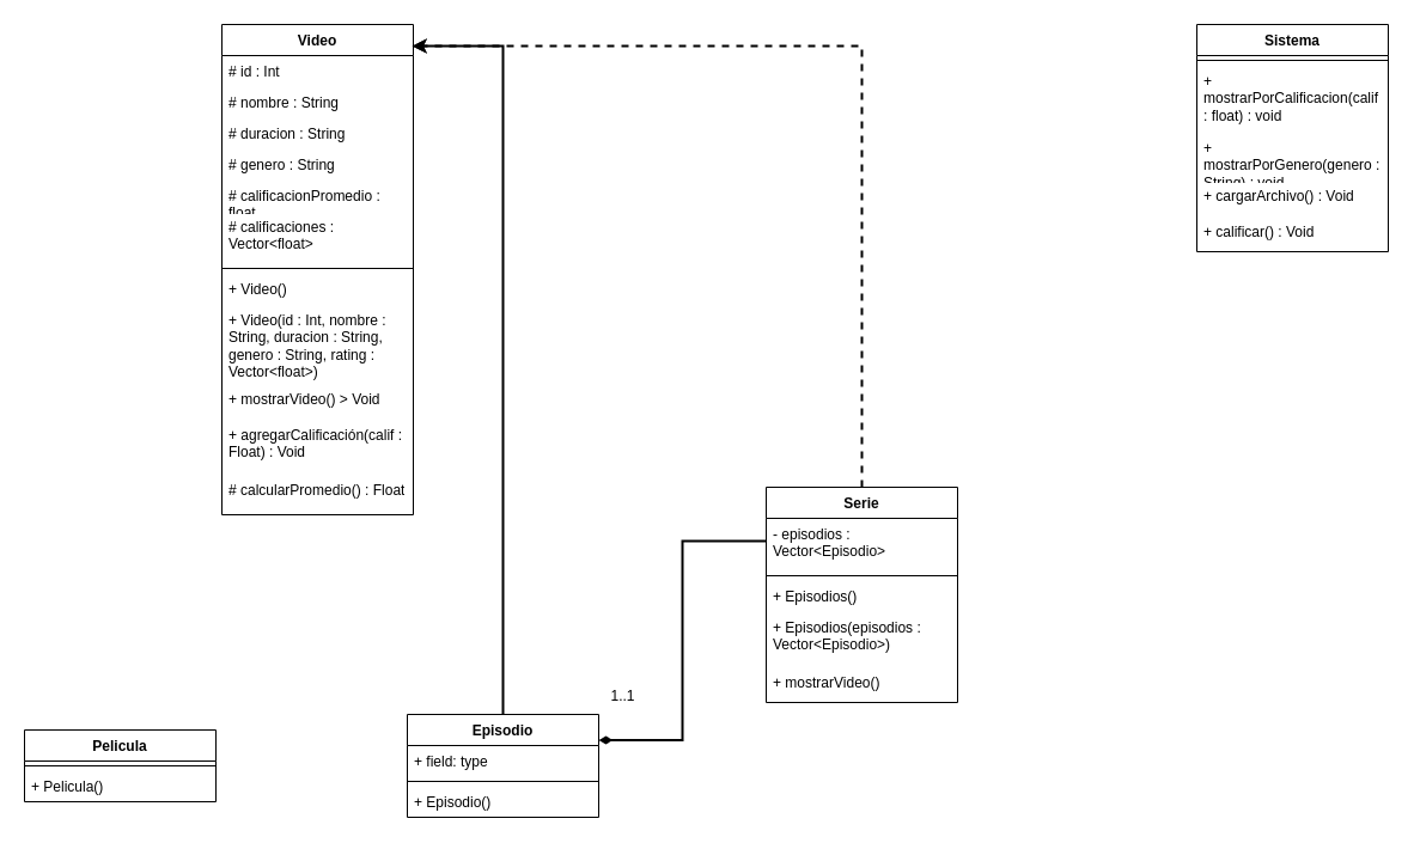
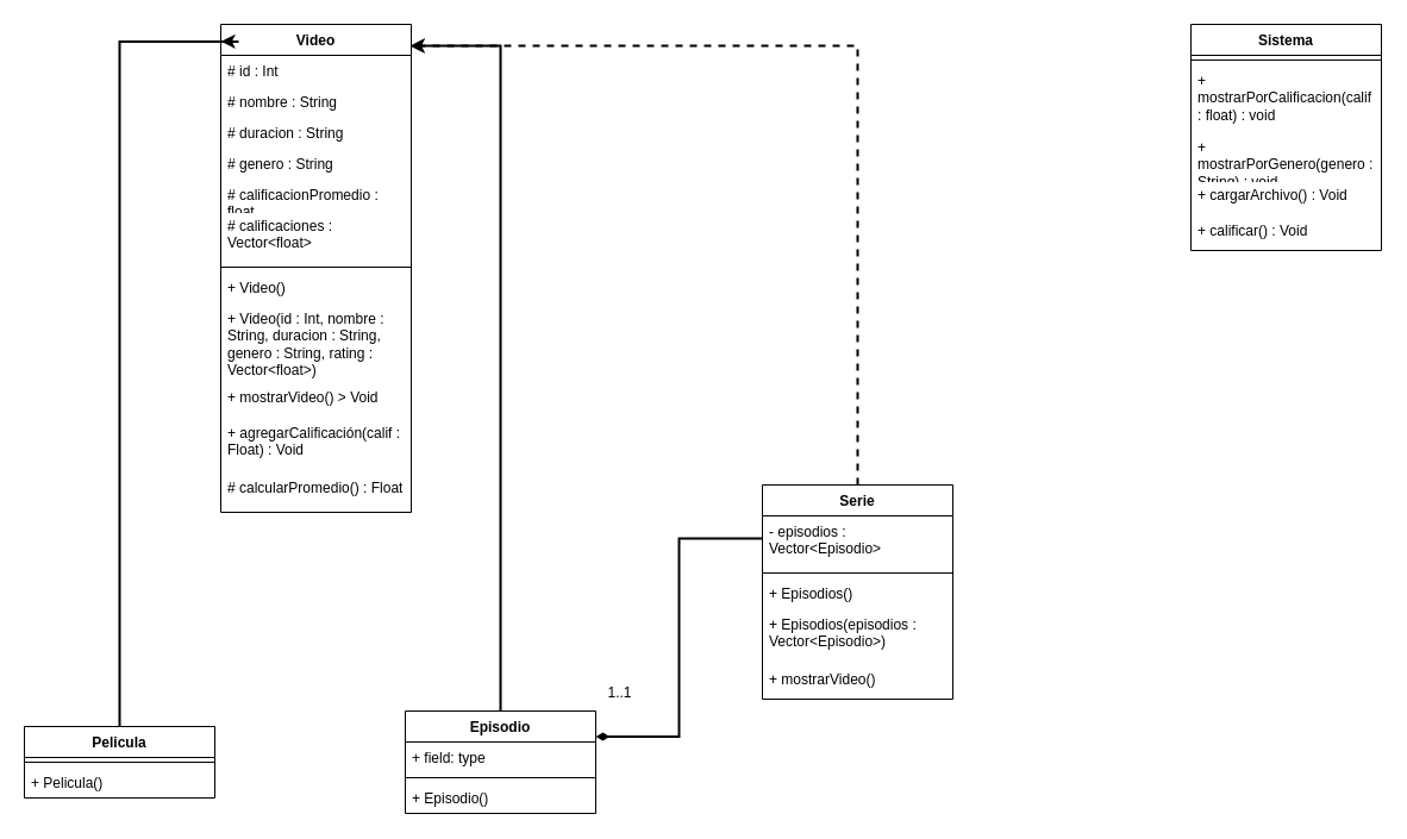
+ <mxCell id="18" style="edgeStyle=orthogonalEdgeStyle;rounded=0;orthogonalLoop=1;jettySize=auto;html=1;exitX=0.5;exitY=0;exitDx=0;exitDy=0;entryX=0;entryY=0.035;entryDx=0;entryDy=0;entryPerimeter=0;strokeWidth=2;" parent="1" source="15" target="2" edge="1"><mxGeometry relative="1" as="geometry" /></mxCell>
